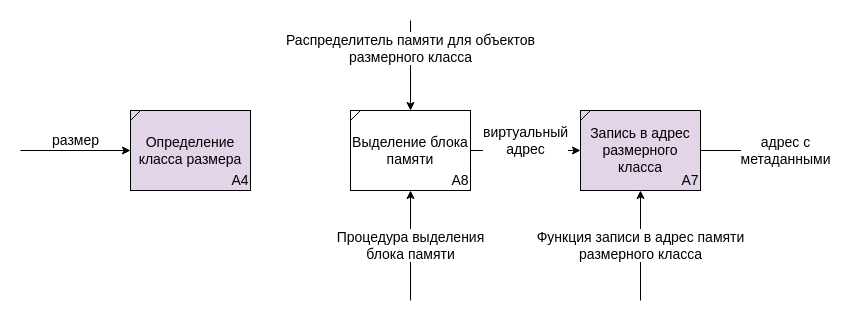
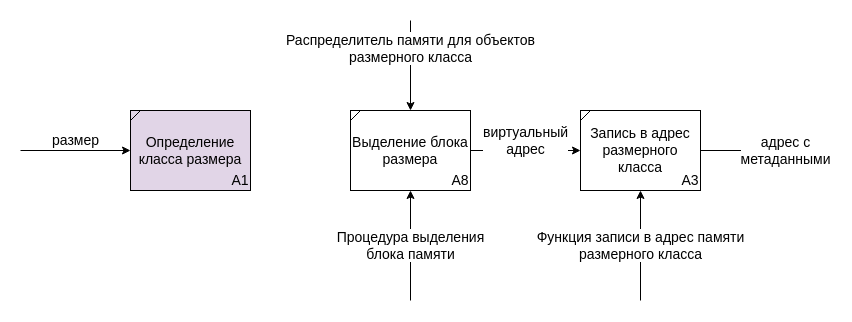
- <mxCell id="5" value="Выделение блока памяти" style="rounded=0;whiteSpace=wrap;html=1;fontSize=14;" parent="1" vertex="1"><mxGeometry x="350" y="110" width="120" height="80" as="geometry" /></mxCell>
+ <mxCell id="5" value="Выделение блока размера" style="rounded=0;whiteSpace=wrap;html=1;fontSize=14;" parent="1" vertex="1"><mxGeometry x="350" y="110" width="120" height="80" as="geometry" /></mxCell>
- <mxCell id="11" value="Запись в адрес размерного класса" style="rounded=0;whiteSpace=wrap;html=1;fontSize=14;fillColor=#e1d5e7;" parent="1" vertex="1"><mxGeometry x="580" y="110" width="120" height="80" as="geometry" /></mxCell>
+ <mxCell id="11" value="Запись в адрес размерного класса" style="rounded=0;whiteSpace=wrap;html=1;fontSize=14;" parent="1" vertex="1"><mxGeometry x="580" y="110" width="120" height="80" as="geometry" /></mxCell>
- <mxCell id="16" value="А4" style="text;html=1;strokeColor=none;fillColor=none;align=center;verticalAlign=middle;whiteSpace=wrap;rounded=0;fontSize=14;" parent="1" vertex="1"><mxGeometry x="220" y="170" width="40" height="20" as="geometry" /></mxCell>
+ <mxCell id="16" value="А1" style="text;html=1;strokeColor=none;fillColor=none;align=center;verticalAlign=middle;whiteSpace=wrap;rounded=0;fontSize=14;" parent="1" vertex="1"><mxGeometry x="220" y="170" width="40" height="20" as="geometry" /></mxCell>
- <mxCell id="14" value="А7" style="text;html=1;strokeColor=none;fillColor=none;align=center;verticalAlign=middle;whiteSpace=wrap;rounded=0;fontSize=14;" parent="1" vertex="1"><mxGeometry x="670" y="170" width="40" height="20" as="geometry" /></mxCell>
+ <mxCell id="14" value="А3" style="text;html=1;strokeColor=none;fillColor=none;align=center;verticalAlign=middle;whiteSpace=wrap;rounded=0;fontSize=14;" parent="1" vertex="1"><mxGeometry x="670" y="170" width="40" height="20" as="geometry" /></mxCell>
